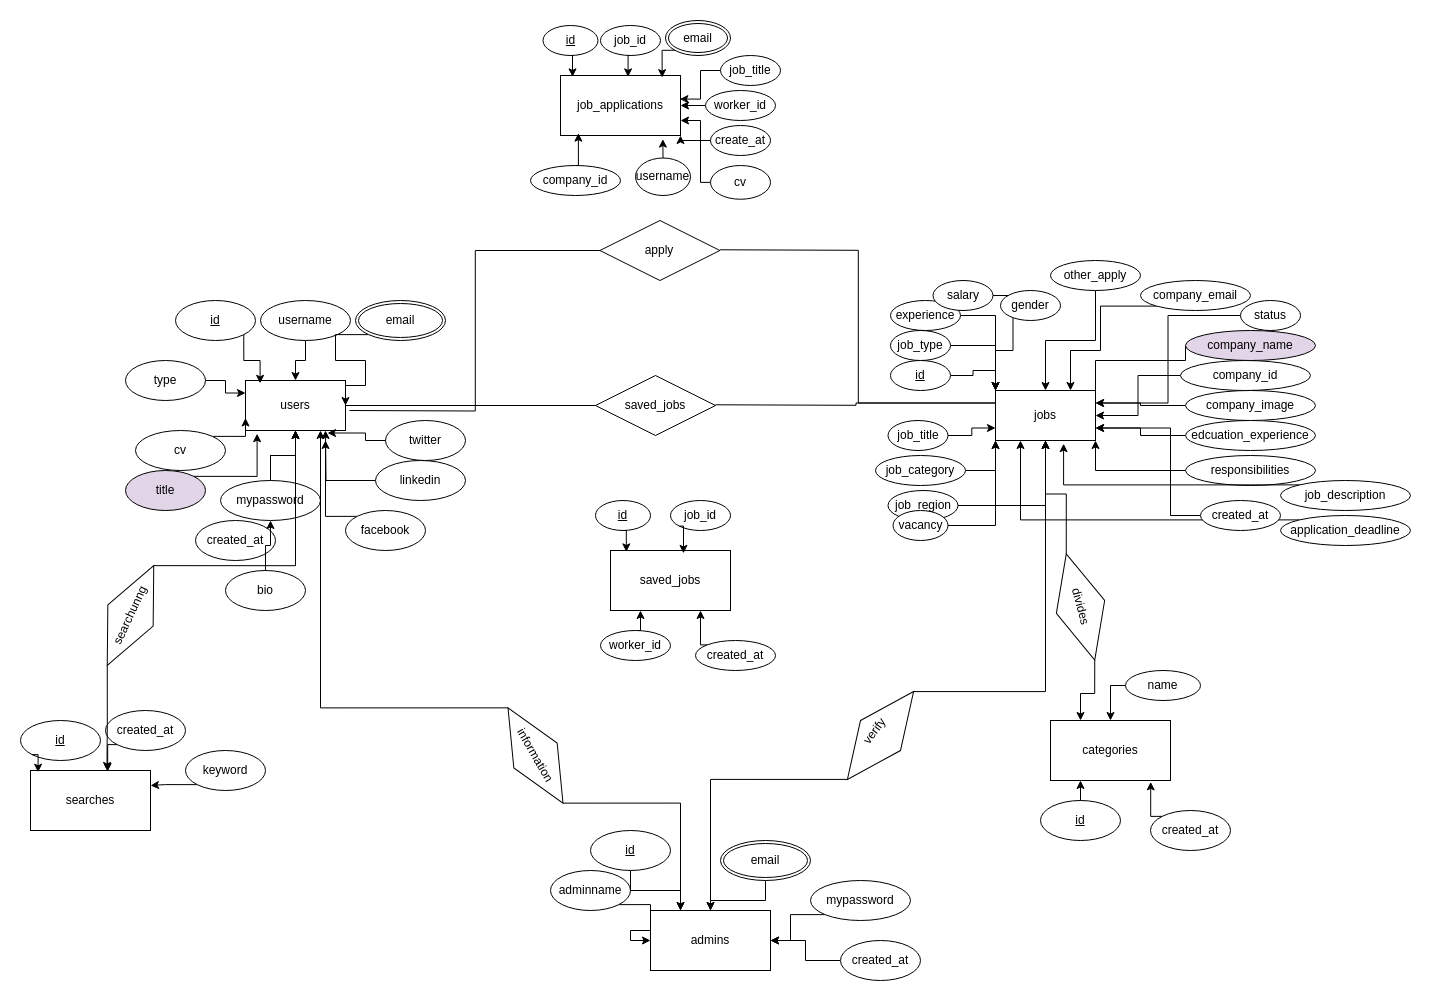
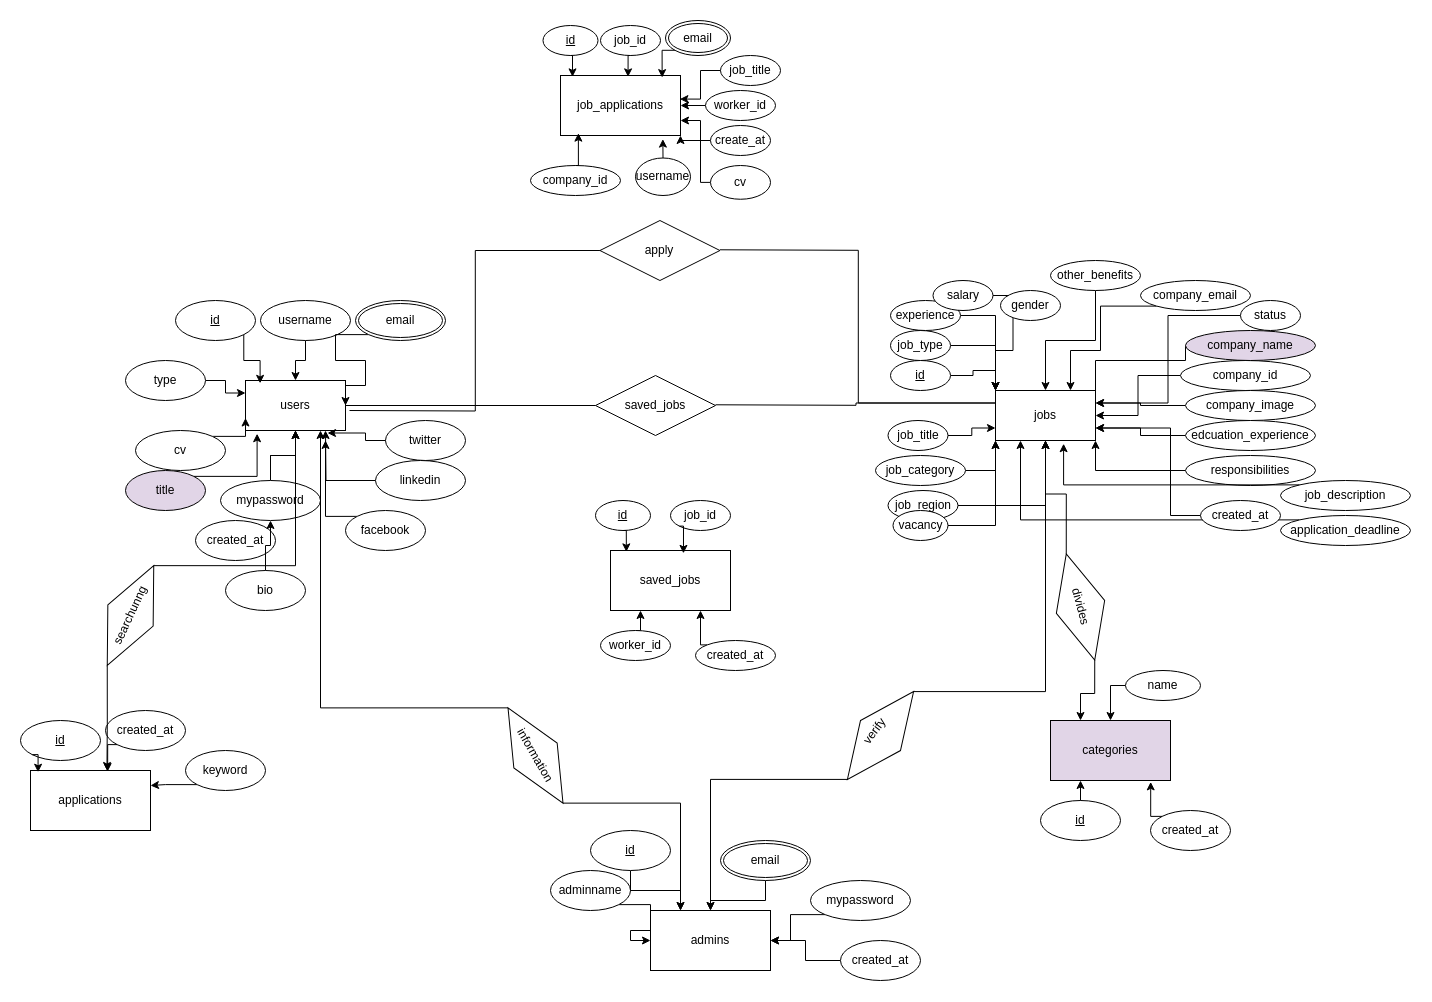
- <mxCell id="89" value="other_apply" style="ellipse;whiteSpace=wrap;html=1;align=center;" parent="1" vertex="1"><mxGeometry x="1050" y="260" width="90" height="30" as="geometry" /></mxCell>
+ <mxCell id="89" value="other_benefits" style="ellipse;whiteSpace=wrap;html=1;align=center;" parent="1" vertex="1"><mxGeometry x="1050" y="260" width="90" height="30" as="geometry" /></mxCell>
- <mxCell id="4" value="categories" style="rounded=0;whiteSpace=wrap;html=1;" parent="1" vertex="1"><mxGeometry x="1050" y="720" width="120" height="60" as="geometry" /></mxCell>
+ <mxCell id="4" value="categories" style="rounded=0;whiteSpace=wrap;html=1;fillColor=#e1d5e7;" parent="1" vertex="1"><mxGeometry x="1050" y="720" width="120" height="60" as="geometry" /></mxCell>
- <mxCell id="7" value="searches" style="rounded=0;whiteSpace=wrap;html=1;" parent="1" vertex="1"><mxGeometry x="30" y="770" width="120" height="60" as="geometry" /></mxCell>
+ <mxCell id="7" value="applications" style="rounded=0;whiteSpace=wrap;html=1;" parent="1" vertex="1"><mxGeometry x="30" y="770" width="120" height="60" as="geometry" /></mxCell>
